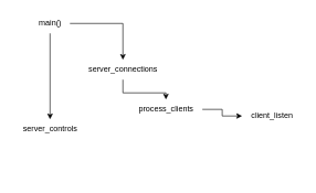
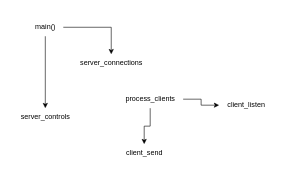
- <mxCell id="4" value="main()" style="text;html=1;align=center;verticalAlign=middle;resizable=0;points=[];autosize=1;strokeColor=none;fillColor=none;" vertex="1" parent="1"><mxGeometry x="45" y="20" width="60" height="30" as="geometry" /></mxCell>
+ <mxCell id="4" value="main()" style="text;html=1;align=center;verticalAlign=middle;resizable=0;points=[];autosize=1;strokeColor=none;fillColor=none;" vertex="1" parent="1"><mxGeometry x="45" y="30" width="60" height="30" as="geometry" /></mxCell>
- <mxCell id="5" value="" style="edgeStyle=orthogonalEdgeStyle;rounded=0;orthogonalLoop=1;jettySize=auto;html=1;" edge="1" parent="1" source="6" target="10"><mxGeometry relative="1" as="geometry" /></mxCell>
+ <mxCell id="9" style="edgeStyle=orthogonalEdgeStyle;rounded=0;orthogonalLoop=1;jettySize=auto;html=1;" edge="1" parent="1" source="10" target="12"><mxGeometry relative="1" as="geometry" /></mxCell>
+ <mxCell id="12" value="client_send" style="text;html=1;align=center;verticalAlign=middle;resizable=0;points=[];autosize=1;strokeColor=none;fillColor=none;" vertex="1" parent="1"><mxGeometry x="200" y="240" width="80" height="30" as="geometry" /></mxCell>
